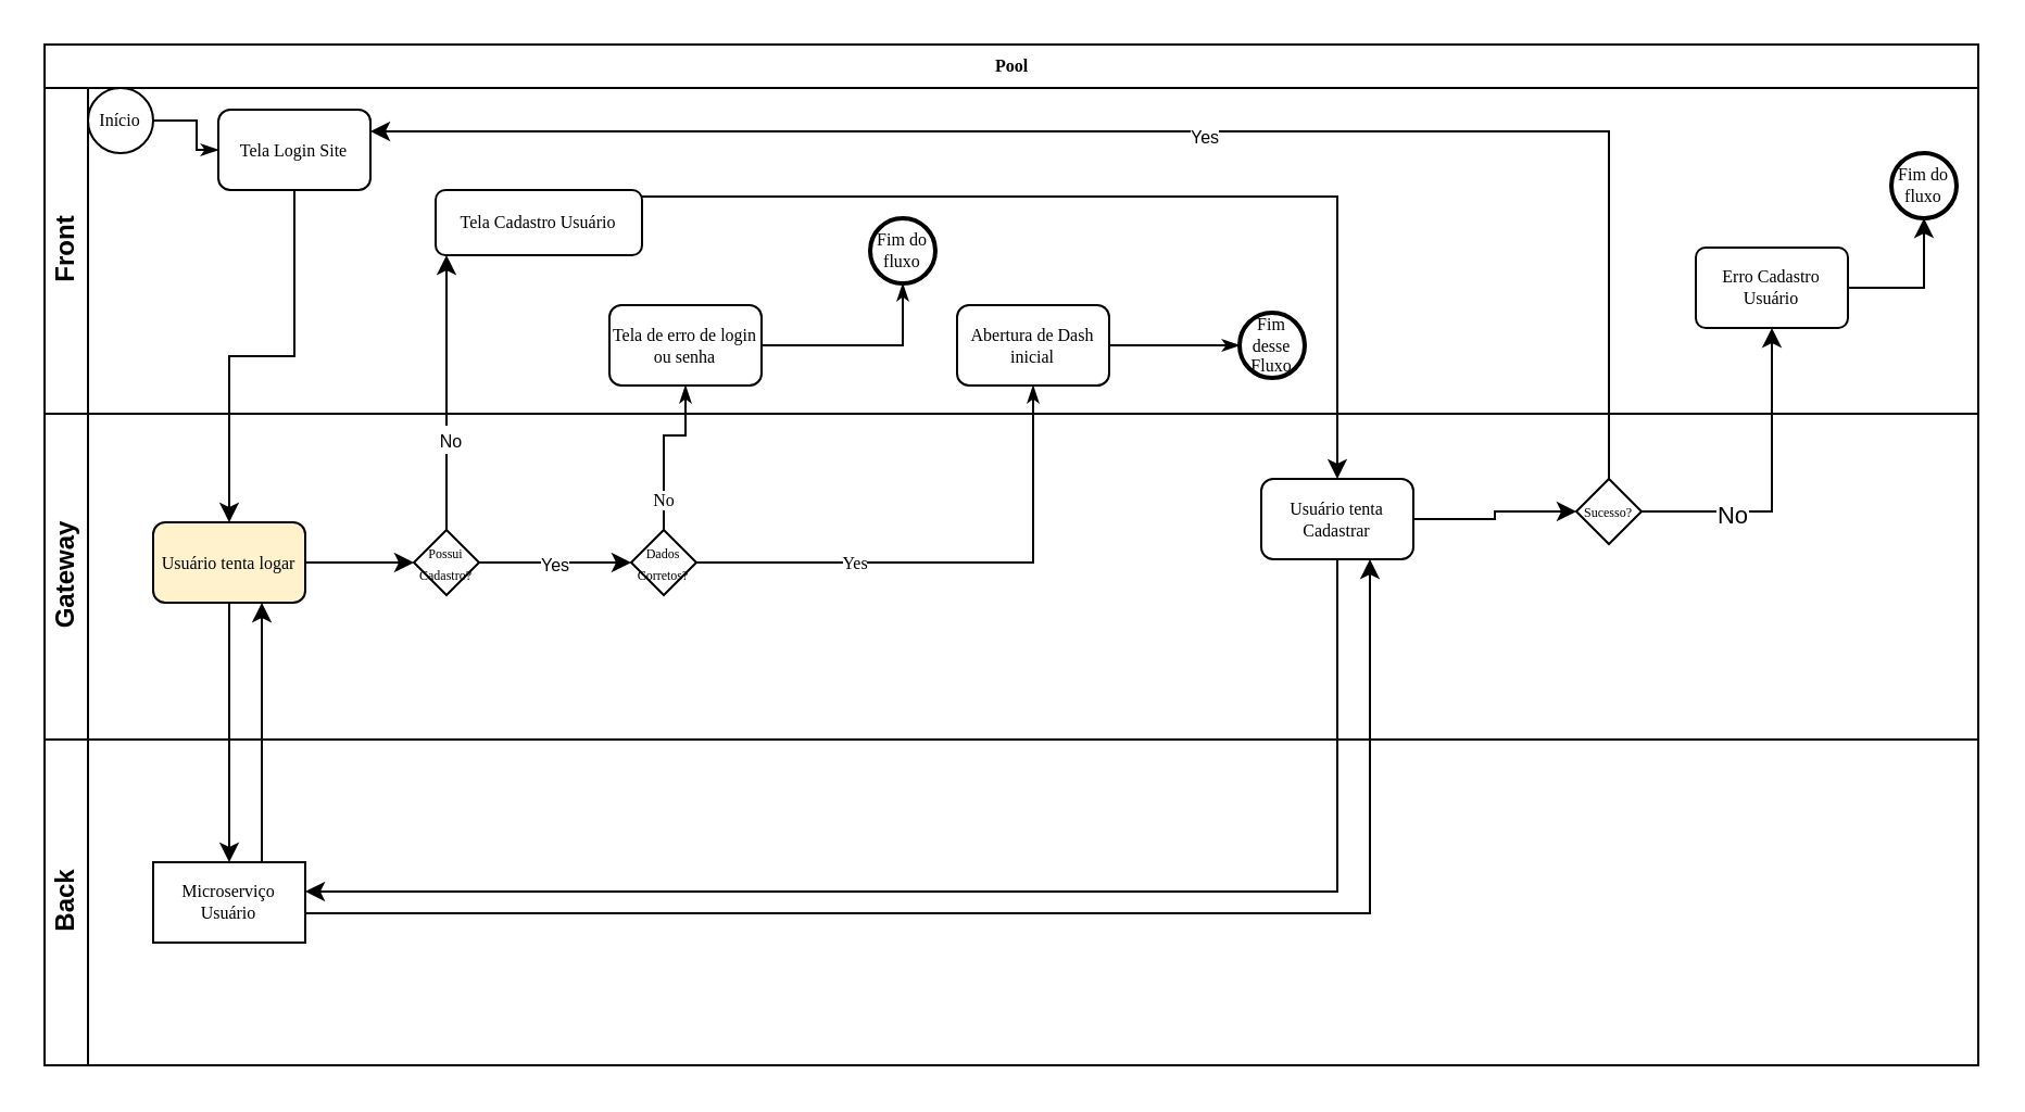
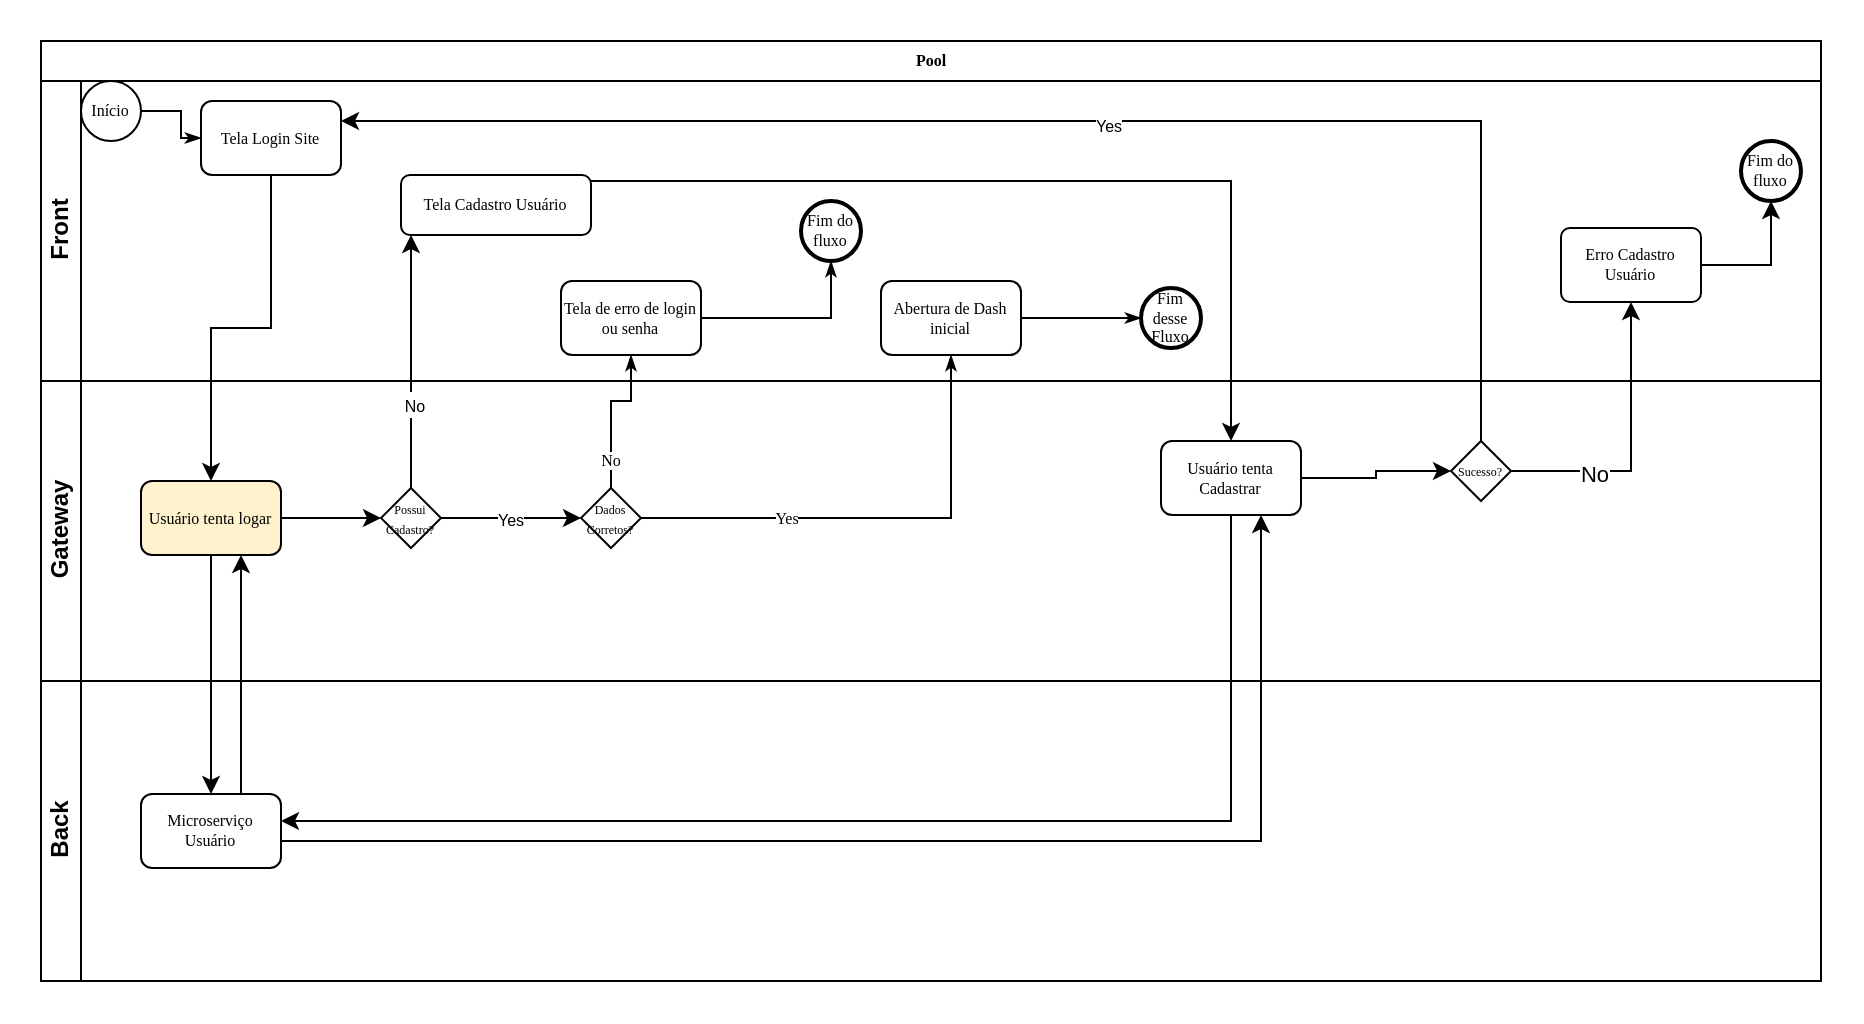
- <mxCell id="28" value="Microserviço Usuário" style="whiteSpace=wrap;html=1;shadow=0;labelBackgroundColor=none;strokeWidth=1;fontFamily=Verdana;fontSize=8;align=center;rounded=0;" parent="27" vertex="1"><mxGeometry x="50" y="56.5" width="70" height="37" as="geometry" /></mxCell>
+ <mxCell id="28" value="Microserviço Usuário" style="rounded=1;whiteSpace=wrap;html=1;shadow=0;labelBackgroundColor=none;strokeWidth=1;fontFamily=Verdana;fontSize=8;align=center;" parent="27" vertex="1"><mxGeometry x="50" y="56.5" width="70" height="37" as="geometry" /></mxCell>
